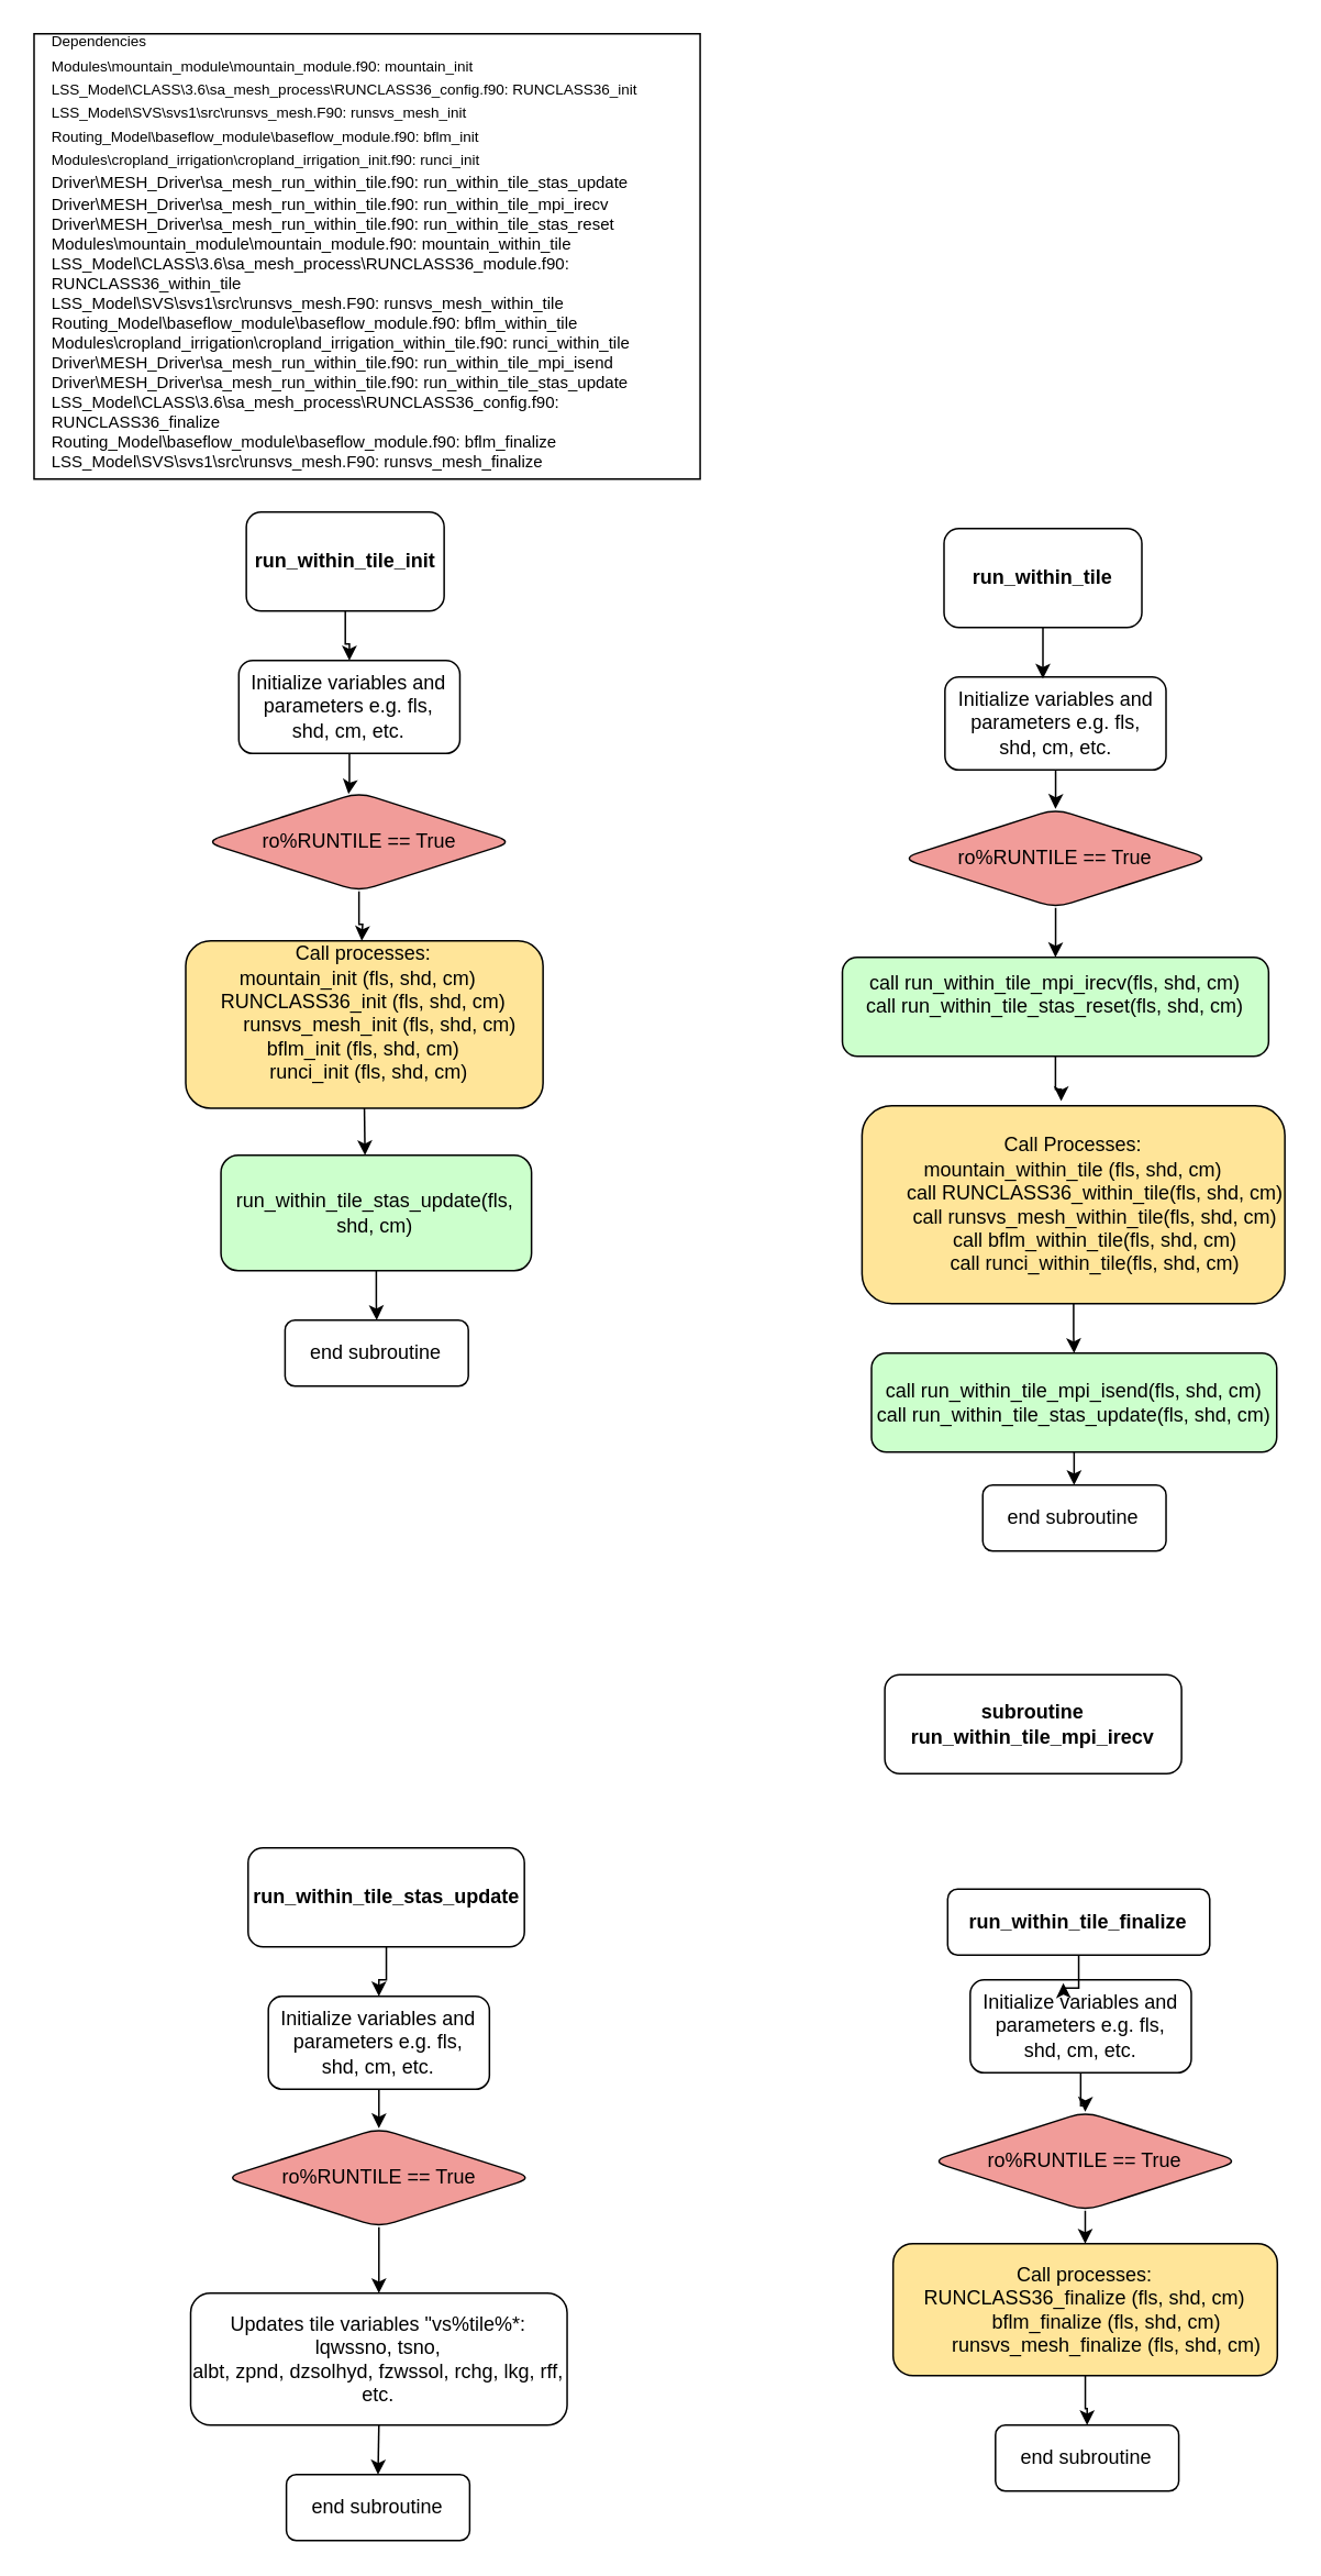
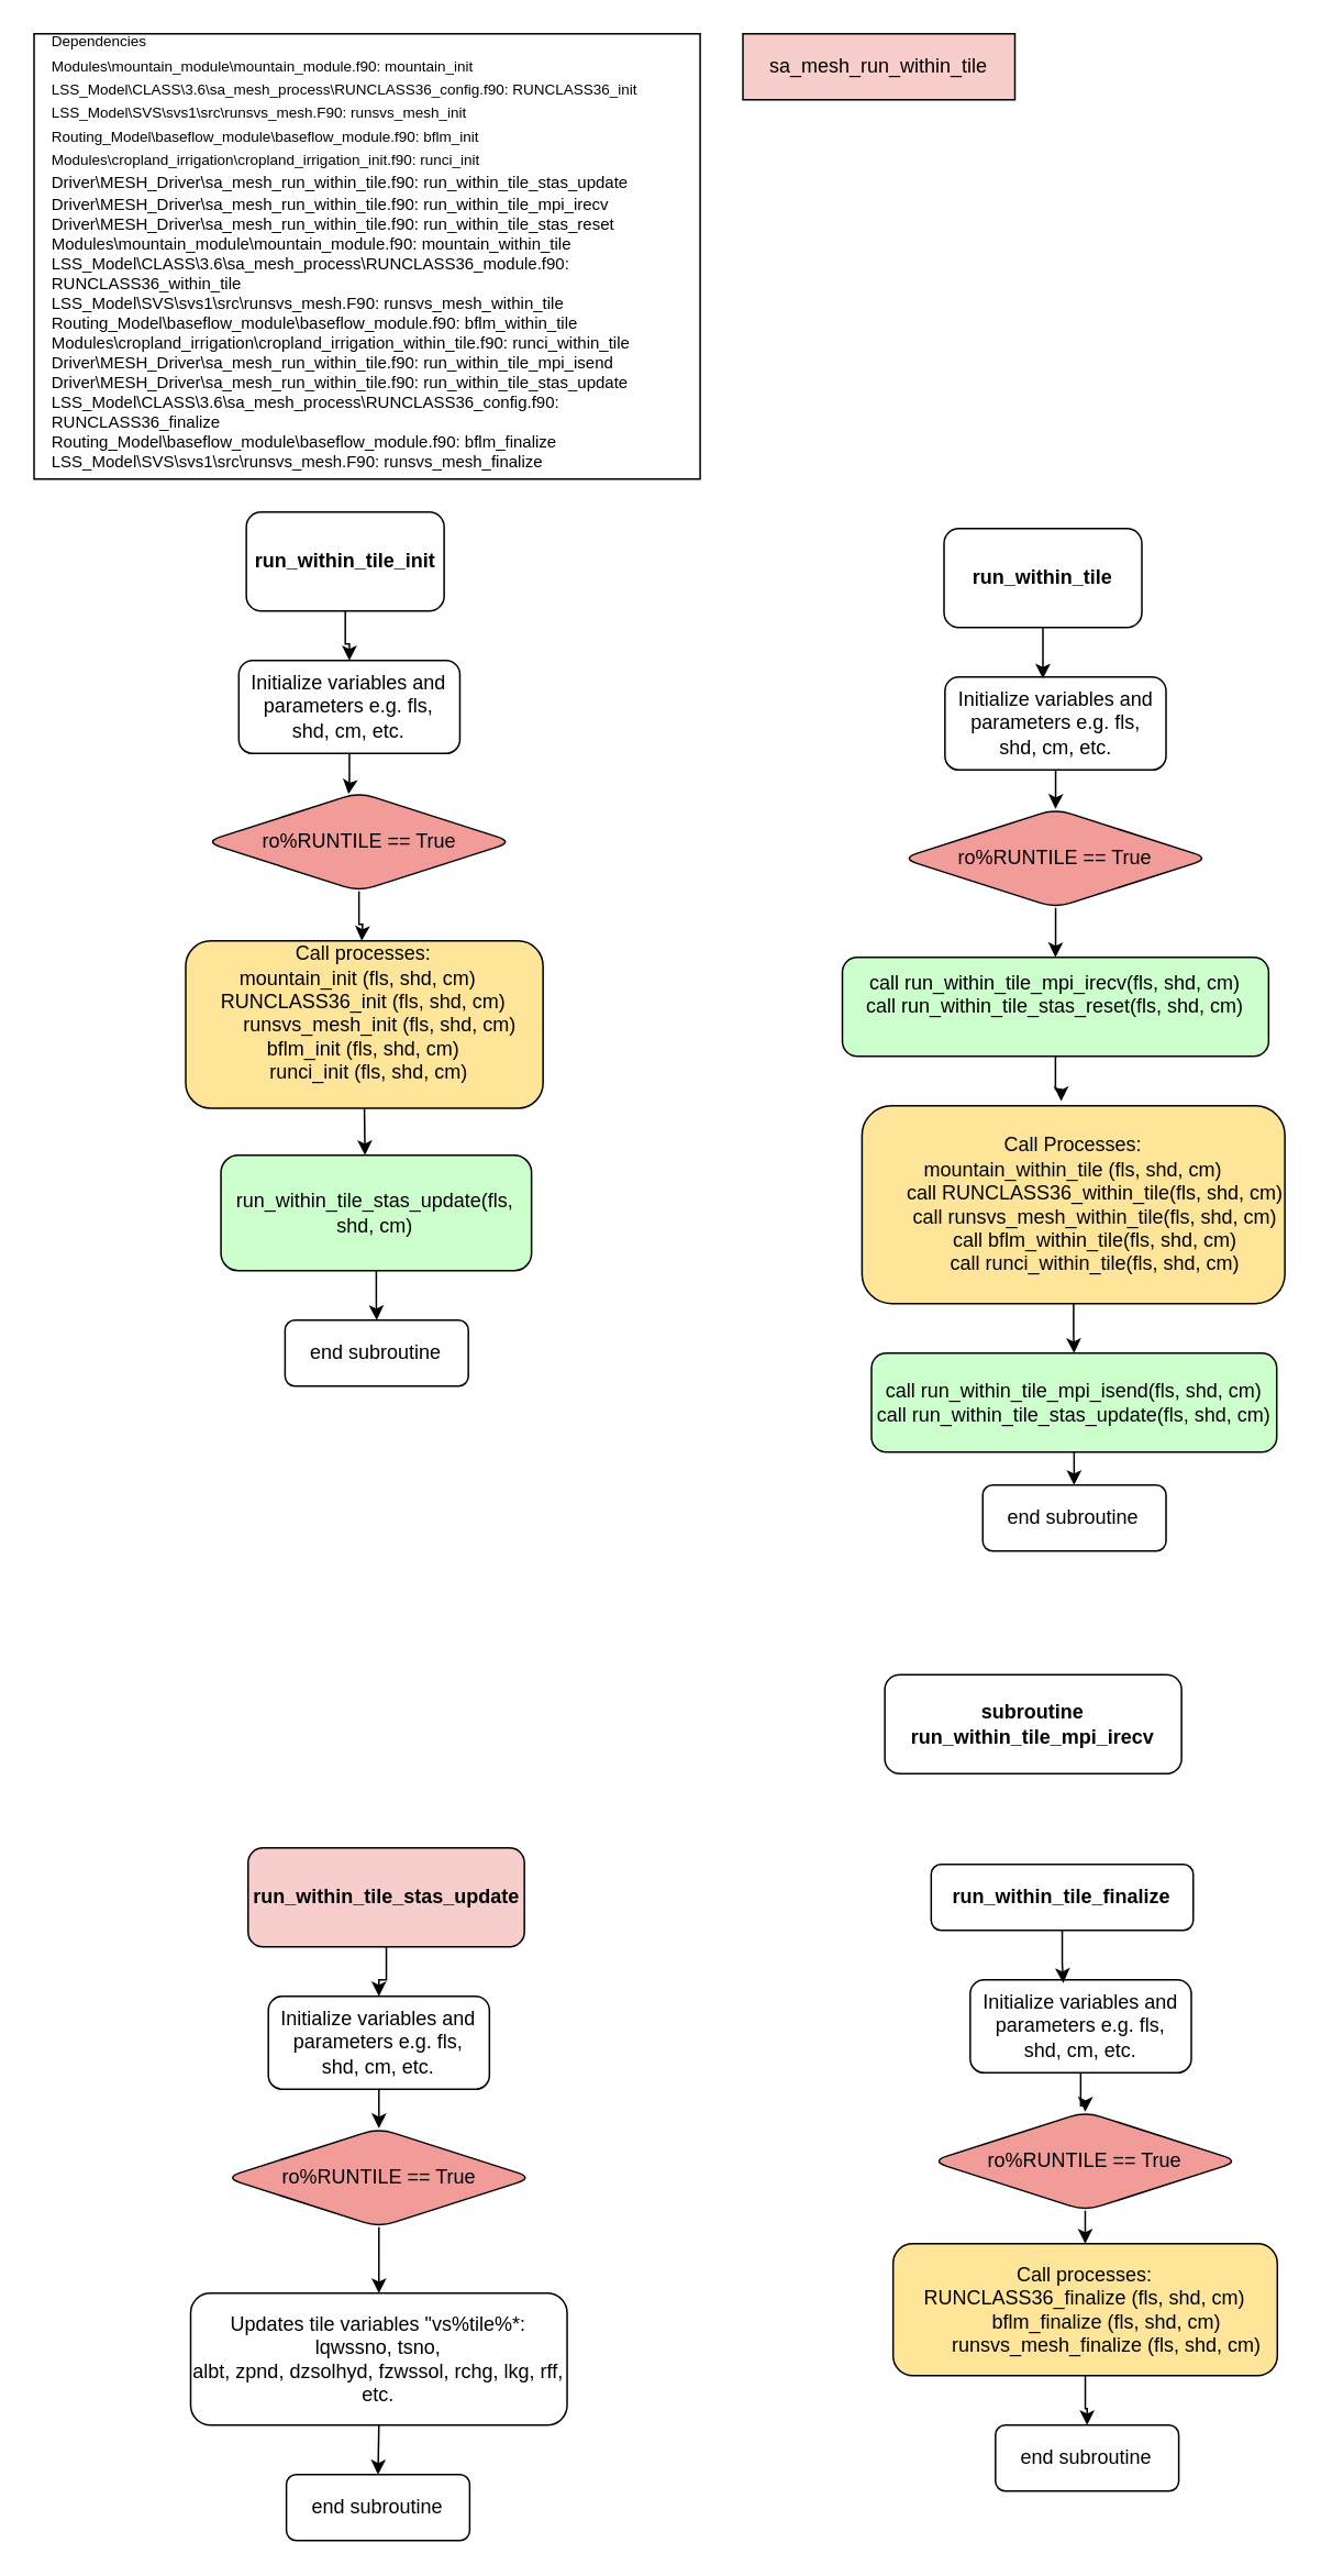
+ <mxCell id="2" value="sa_mesh_run_within_tile" style="rounded=0;whiteSpace=wrap;html=1;fillColor=#F8CECC;" parent="1" vertex="1"><mxGeometry x="450" y="20" width="165" height="40" as="geometry" /></mxCell>
- <mxCell id="17" value="&lt;b&gt;run_within_tile_stas_update&lt;/b&gt;" style="rounded=1;whiteSpace=wrap;html=1;" parent="1" vertex="1"><mxGeometry x="149.86" y="1120" width="167.59" height="60" as="geometry" /></mxCell>
+ <mxCell id="17" value="&lt;b&gt;run_within_tile_stas_update&lt;/b&gt;" style="rounded=1;whiteSpace=wrap;html=1;fillColor=#f8cecc;" parent="1" vertex="1"><mxGeometry x="149.86" y="1120" width="167.59" height="60" as="geometry" /></mxCell>
- <mxCell id="14" value="&lt;b&gt;run_within_tile_finalize&lt;/b&gt;" style="rounded=1;whiteSpace=wrap;html=1;" parent="1" vertex="1"><mxGeometry x="574.21" y="1145" width="158.97" height="40" as="geometry" /></mxCell>
+ <mxCell id="14" value="&lt;b&gt;run_within_tile_finalize&lt;/b&gt;" style="rounded=1;whiteSpace=wrap;html=1;" parent="1" vertex="1"><mxGeometry x="564.21" y="1130" width="158.97" height="40" as="geometry" /></mxCell>
